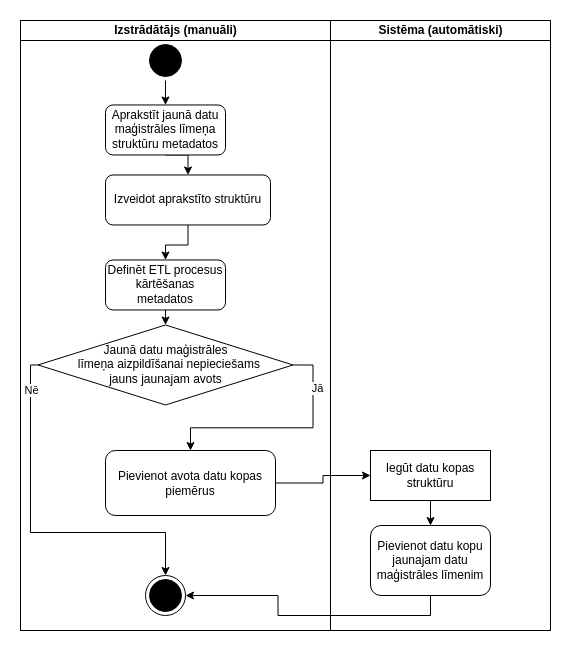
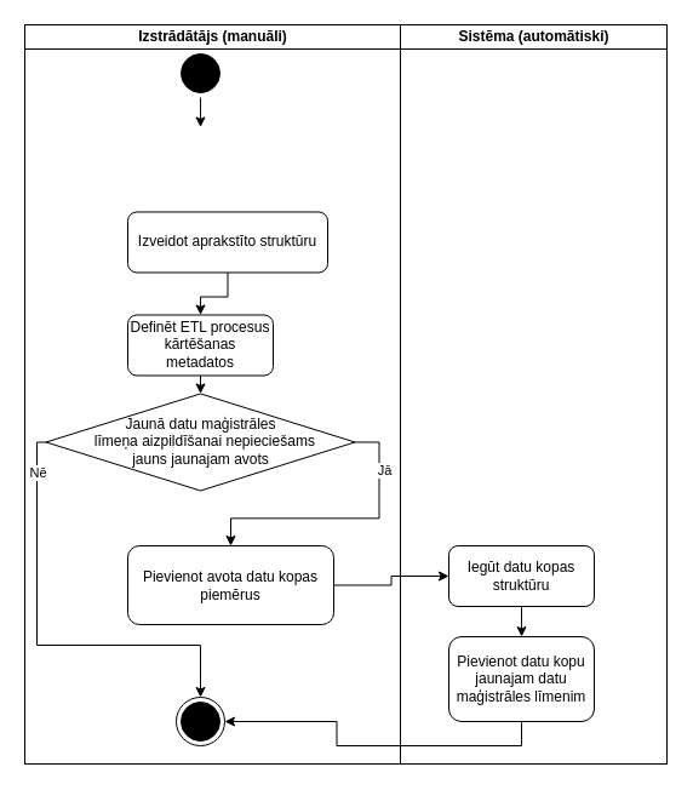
- <mxCell id="7" value="Aprakstīt jaunā datu maģistrāles līmeņa struktūru metadatos" style="rounded=1;whiteSpace=wrap;html=1;strokeColor=#000000;" parent="3" vertex="1"><mxGeometry x="85" y="84.47" width="120" height="50" as="geometry" /></mxCell>
- <mxCell id="5" style="edgeStyle=orthogonalEdgeStyle;rounded=0;orthogonalLoop=1;jettySize=auto;html=1;exitX=0.5;exitY=1;exitDx=0;exitDy=0;entryX=0.5;entryY=0;entryDx=0;entryDy=0;strokeColor=#000000;" parent="3" source="7" target="9" edge="1"><mxGeometry relative="1" as="geometry" /></mxCell>
- <mxCell id="21" value="Iegūt datu kopas struktūru" style="whiteSpace=wrap;html=1;strokeColor=#000000;rounded=0;" parent="19" vertex="1"><mxGeometry x="40" y="430" width="120" height="50" as="geometry" /></mxCell>
+ <mxCell id="21" value="Iegūt datu kopas struktūru" style="rounded=1;whiteSpace=wrap;html=1;strokeColor=#000000;" parent="19" vertex="1"><mxGeometry x="40" y="430" width="120" height="50" as="geometry" /></mxCell>
